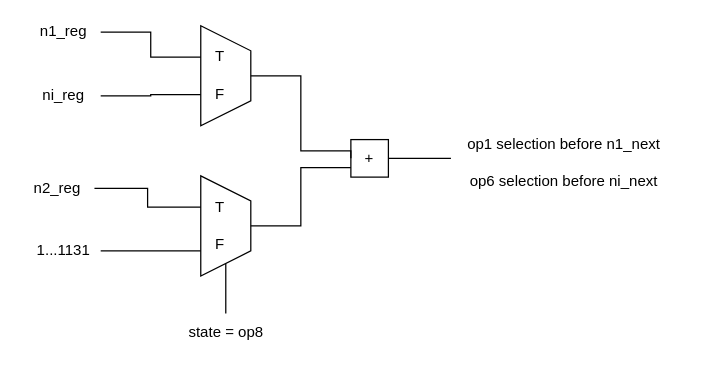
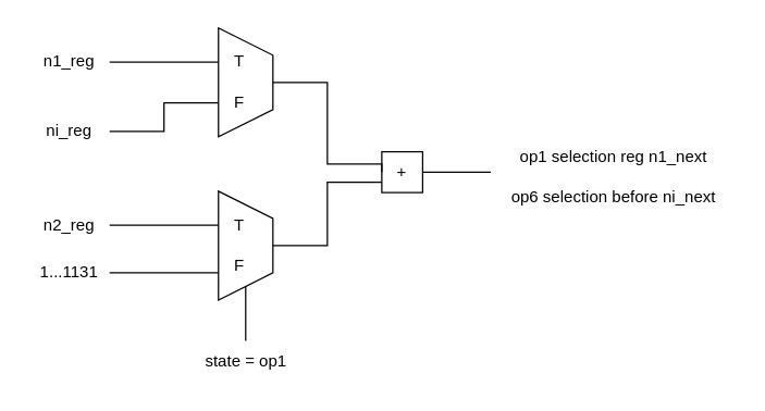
- <mxCell id="17" value="n1_reg" style="text;html=1;align=center;verticalAlign=middle;resizable=0;points=[];autosize=1;strokeColor=none;fillColor=none;" vertex="1" parent="1"><mxGeometry x="20" y="10" width="60" height="30" as="geometry" /></mxCell>
+ <mxCell id="17" value="n1_reg" style="text;html=1;align=center;verticalAlign=middle;resizable=0;points=[];autosize=1;strokeColor=none;fillColor=none;" vertex="1" parent="1"><mxGeometry x="20" y="30" width="60" height="30" as="geometry" /></mxCell>
- <mxCell id="21" value="ni_reg" style="text;html=1;align=center;verticalAlign=middle;resizable=0;points=[];autosize=1;strokeColor=none;fillColor=none;" vertex="1" parent="1"><mxGeometry x="20" y="61" width="60" height="30" as="geometry" /></mxCell>
+ <mxCell id="21" value="ni_reg" style="text;html=1;align=center;verticalAlign=middle;resizable=0;points=[];autosize=1;strokeColor=none;fillColor=none;" vertex="1" parent="1"><mxGeometry x="20" y="81" width="60" height="30" as="geometry" /></mxCell>
- <mxCell id="24" value="op1 selection before n1_next" style="text;html=1;align=center;verticalAlign=middle;resizable=0;points=[];autosize=1;strokeColor=none;fillColor=none;" vertex="1" parent="1"><mxGeometry x="360" y="100" width="180" height="30" as="geometry" /></mxCell>
+ <mxCell id="24" value="op1 selection reg n1_next" style="text;html=1;align=center;verticalAlign=middle;resizable=0;points=[];autosize=1;strokeColor=none;fillColor=none;" vertex="1" parent="1"><mxGeometry x="360" y="100" width="180" height="30" as="geometry" /></mxCell>
- <mxCell id="19" value="n2_reg" style="text;html=1;align=center;verticalAlign=middle;resizable=0;points=[];autosize=1;strokeColor=none;fillColor=none;" vertex="1" parent="1"><mxGeometry x="15" y="135" width="60" height="30" as="geometry" /></mxCell>
+ <mxCell id="19" value="n2_reg" style="text;html=1;align=center;verticalAlign=middle;resizable=0;points=[];autosize=1;strokeColor=none;fillColor=none;" vertex="1" parent="1"><mxGeometry x="20" y="150" width="60" height="30" as="geometry" /></mxCell>
- <mxCell id="3" value="state = op8" style="text;html=1;align=center;verticalAlign=middle;resizable=0;points=[];autosize=1;strokeColor=none;fillColor=none;" vertex="1" parent="1"><mxGeometry x="140" y="250" width="80" height="30" as="geometry" /></mxCell>
+ <mxCell id="3" value="state = op1" style="text;html=1;align=center;verticalAlign=middle;resizable=0;points=[];autosize=1;strokeColor=none;fillColor=none;" vertex="1" parent="1"><mxGeometry x="140" y="250" width="80" height="30" as="geometry" /></mxCell>
